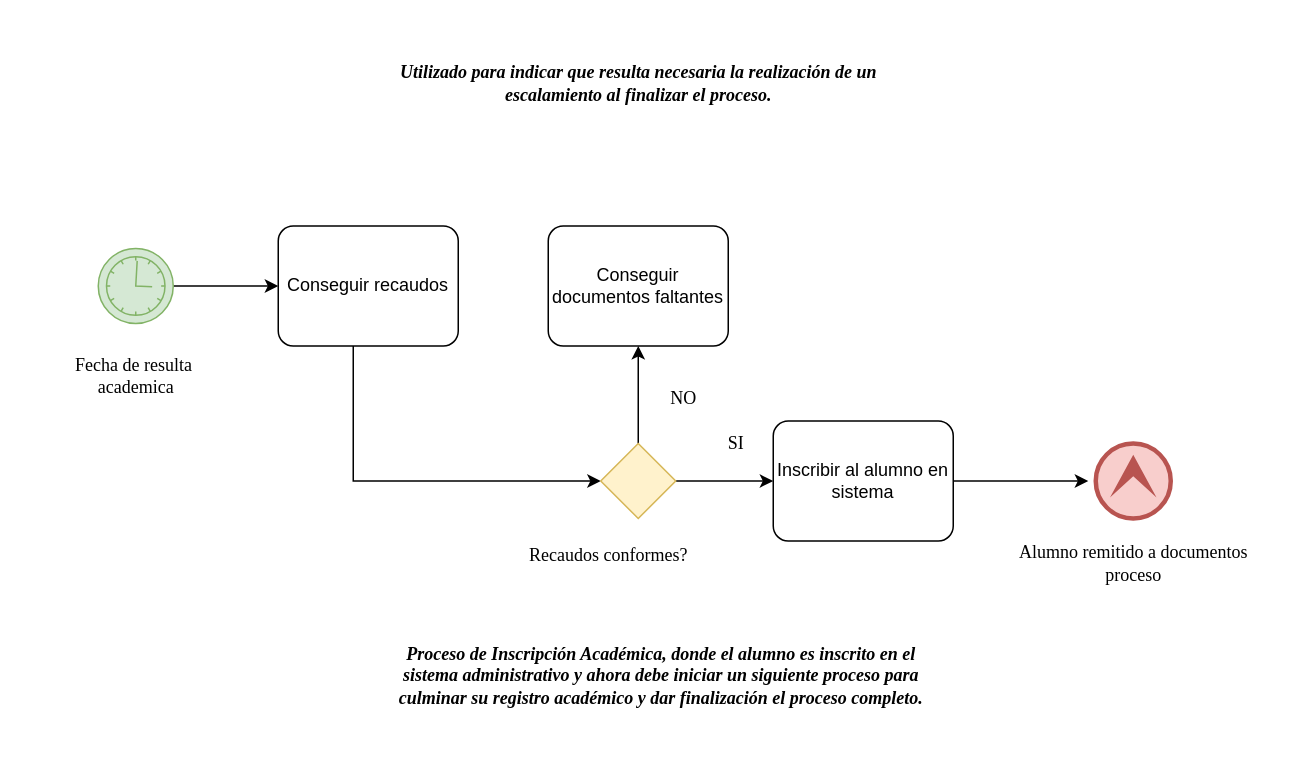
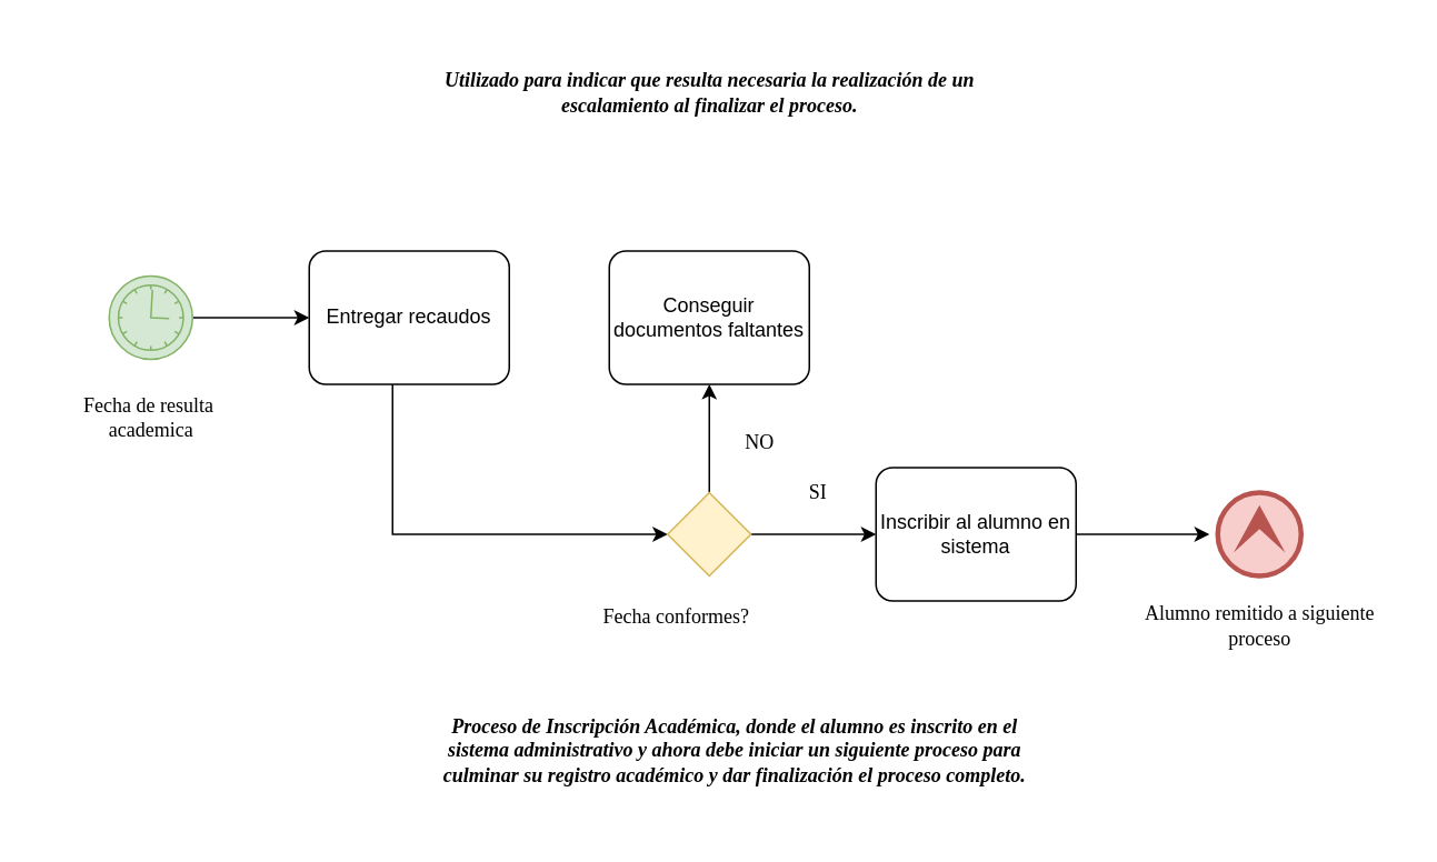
- <mxCell id="4" value="Conseguir recaudos" style="points=[[0.25,0,0],[0.5,0,0],[0.75,0,0],[1,0.25,0],[1,0.5,0],[1,0.75,0],[0.75,1,0],[0.5,1,0],[0.25,1,0],[0,0.75,0],[0,0.5,0],[0,0.25,0]];shape=mxgraph.bpmn.task;whiteSpace=wrap;rectStyle=rounded;size=10;taskMarker=abstract;" vertex="1" parent="1"><mxGeometry x="185" y="150" width="120" height="80" as="geometry" /></mxCell>
+ <mxCell id="4" value="Entregar recaudos" style="points=[[0.25,0,0],[0.5,0,0],[0.75,0,0],[1,0.25,0],[1,0.5,0],[1,0.75,0],[0.75,1,0],[0.5,1,0],[0.25,1,0],[0,0.75,0],[0,0.5,0],[0,0.25,0]];shape=mxgraph.bpmn.task;whiteSpace=wrap;rectStyle=rounded;size=10;taskMarker=abstract;" vertex="1" parent="1"><mxGeometry x="185" y="150" width="120" height="80" as="geometry" /></mxCell>
- <mxCell id="14" value="Inscribir al alumno en sistema" style="points=[[0.25,0,0],[0.5,0,0],[0.75,0,0],[1,0.25,0],[1,0.5,0],[1,0.75,0],[0.75,1,0],[0.5,1,0],[0.25,1,0],[0,0.75,0],[0,0.5,0],[0,0.25,0]];shape=mxgraph.bpmn.task;whiteSpace=wrap;rectStyle=rounded;size=10;taskMarker=abstract;" vertex="1" parent="1"><mxGeometry x="515" y="280" width="120" height="80" as="geometry" /></mxCell>
+ <mxCell id="14" value="Inscribir al alumno en sistema" style="points=[[0.25,0,0],[0.5,0,0],[0.75,0,0],[1,0.25,0],[1,0.5,0],[1,0.75,0],[0.75,1,0],[0.5,1,0],[0.25,1,0],[0,0.75,0],[0,0.5,0],[0,0.25,0]];shape=mxgraph.bpmn.task;whiteSpace=wrap;rectStyle=rounded;size=10;taskMarker=abstract;" vertex="1" parent="1"><mxGeometry x="525" y="280" width="120" height="80" as="geometry" /></mxCell>
- <mxCell id="18" value="Recaudos conformes?" style="text;html=1;align=center;verticalAlign=middle;resizable=0;points=[];autosize=1;strokeColor=none;fillColor=none;fontFamily=Georgia;" vertex="1" parent="1"><mxGeometry x="335" y="355" width="140" height="30" as="geometry" /></mxCell>
+ <mxCell id="18" value="Fecha conformes?" style="text;html=1;align=center;verticalAlign=middle;resizable=0;points=[];autosize=1;strokeColor=none;fillColor=none;fontFamily=Georgia;" vertex="1" parent="1"><mxGeometry x="335" y="355" width="140" height="30" as="geometry" /></mxCell>
- <mxCell id="15" value="Alumno remitido a documentos&lt;br&gt;proceso" style="text;html=1;align=center;verticalAlign=middle;resizable=0;points=[];autosize=1;strokeColor=none;fillColor=none;fontFamily=Georgia;" vertex="1" parent="1"><mxGeometry x="670" y="355" width="170" height="40" as="geometry" /></mxCell>
+ <mxCell id="15" value="Alumno remitido a siguiente&lt;br&gt;proceso" style="text;html=1;align=center;verticalAlign=middle;resizable=0;points=[];autosize=1;strokeColor=none;fillColor=none;fontFamily=Georgia;" vertex="1" parent="1"><mxGeometry x="670" y="355" width="170" height="40" as="geometry" /></mxCell>
